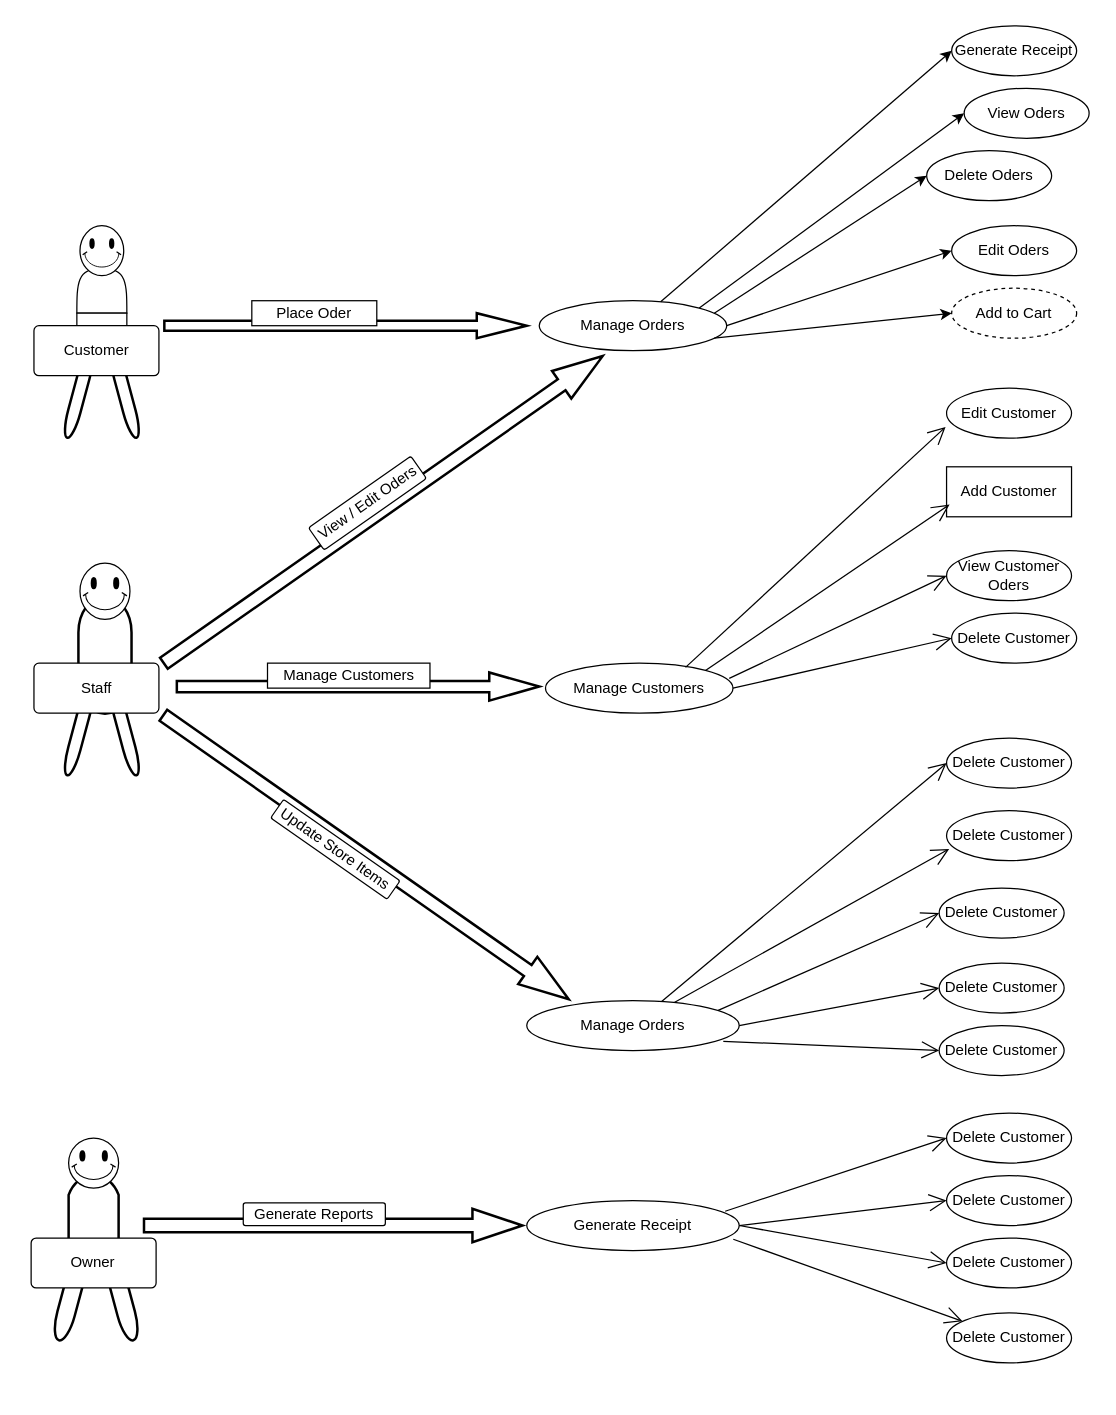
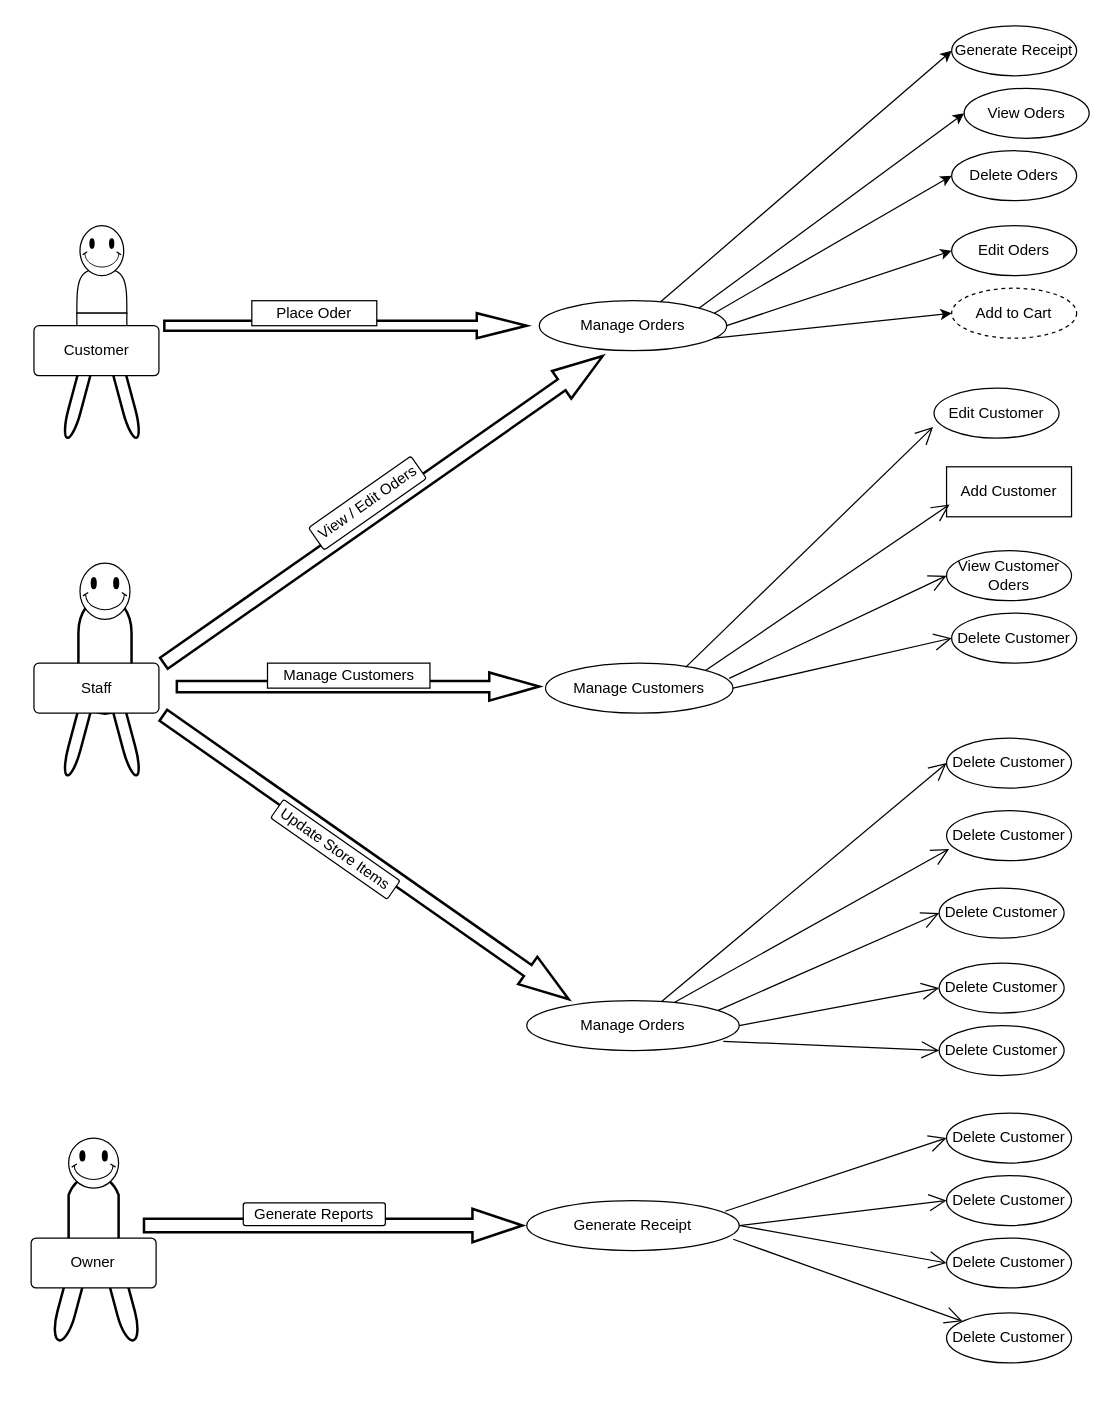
- <mxCell id="6" value="Delete Oders" style="ellipse;whiteSpace=wrap;html=1;align=center;" vertex="1" parent="1"><mxGeometry x="741" y="120" width="100" height="40" as="geometry" /></mxCell>
+ <mxCell id="6" value="Delete Oders" style="ellipse;whiteSpace=wrap;html=1;align=center;" vertex="1" parent="1"><mxGeometry x="761" y="120" width="100" height="40" as="geometry" /></mxCell>
- <mxCell id="22" value="Edit Customer" style="ellipse;whiteSpace=wrap;html=1;align=center;" vertex="1" parent="1"><mxGeometry x="756.92" y="310" width="100" height="40" as="geometry" /></mxCell>
+ <mxCell id="22" value="Edit Customer" style="ellipse;whiteSpace=wrap;html=1;align=center;" vertex="1" parent="1"><mxGeometry x="746.92" y="310" width="100" height="40" as="geometry" /></mxCell>
